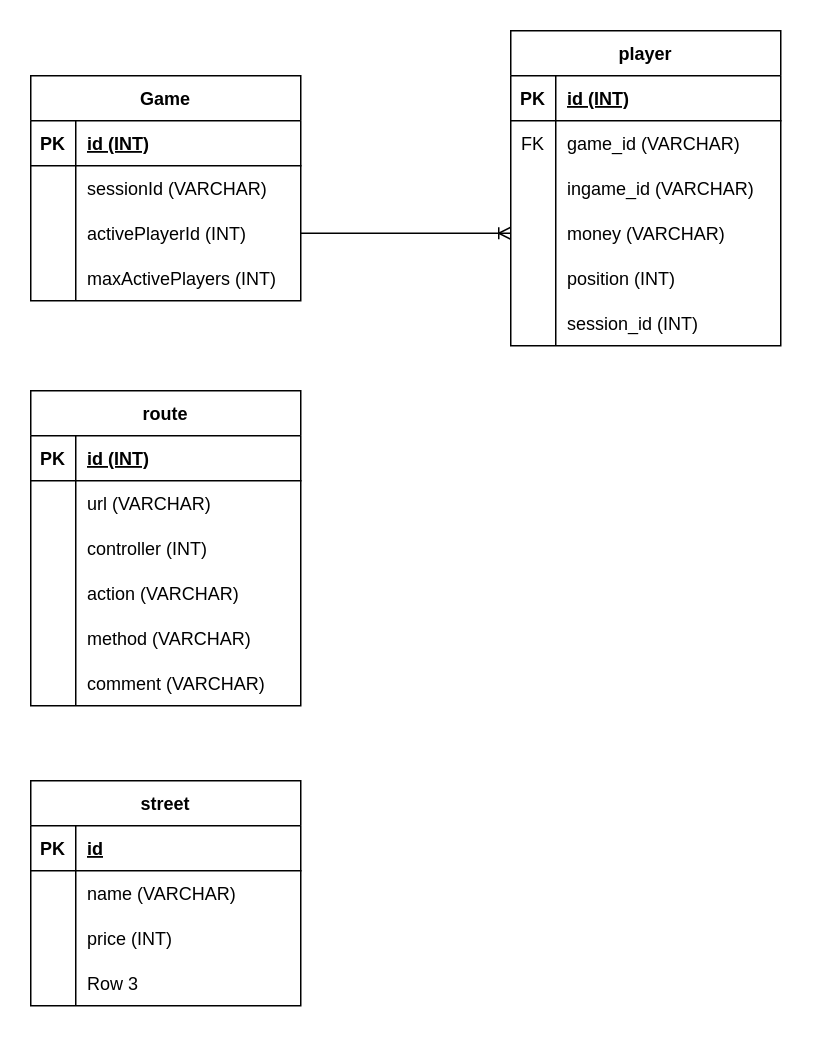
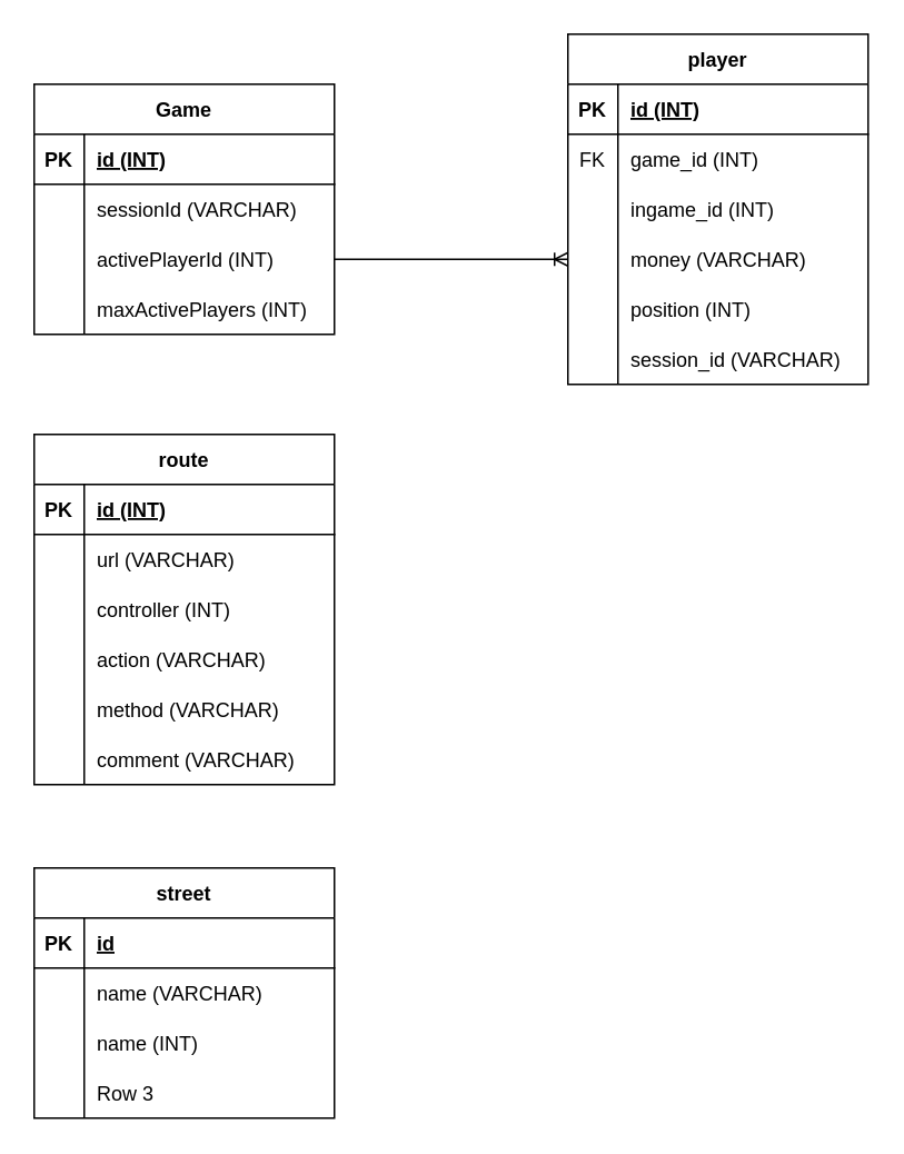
- <mxCell id="21" value="game_id (VARCHAR)" style="shape=partialRectangle;connectable=0;fillColor=none;top=0;left=0;bottom=0;right=0;align=left;spacingLeft=6;overflow=hidden;" vertex="1" parent="19"><mxGeometry x="30" width="150" height="30" as="geometry"><mxRectangle width="150" height="30" as="alternateBounds" /></mxGeometry></mxCell>
+ <mxCell id="21" value="game_id (INT)" style="shape=partialRectangle;connectable=0;fillColor=none;top=0;left=0;bottom=0;right=0;align=left;spacingLeft=6;overflow=hidden;" vertex="1" parent="19"><mxGeometry x="30" width="150" height="30" as="geometry"><mxRectangle width="150" height="30" as="alternateBounds" /></mxGeometry></mxCell>
- <mxCell id="24" value="ingame_id (VARCHAR)" style="shape=partialRectangle;connectable=0;fillColor=none;top=0;left=0;bottom=0;right=0;align=left;spacingLeft=6;overflow=hidden;" vertex="1" parent="22"><mxGeometry x="30" width="150" height="30" as="geometry"><mxRectangle width="150" height="30" as="alternateBounds" /></mxGeometry></mxCell>
+ <mxCell id="24" value="ingame_id (INT)" style="shape=partialRectangle;connectable=0;fillColor=none;top=0;left=0;bottom=0;right=0;align=left;spacingLeft=6;overflow=hidden;" vertex="1" parent="22"><mxGeometry x="30" width="150" height="30" as="geometry"><mxRectangle width="150" height="30" as="alternateBounds" /></mxGeometry></mxCell>
- <mxCell id="33" value="session_id (INT)" style="shape=partialRectangle;connectable=0;fillColor=none;top=0;left=0;bottom=0;right=0;align=left;spacingLeft=6;overflow=hidden;" vertex="1" parent="31"><mxGeometry x="30" width="150" height="30" as="geometry"><mxRectangle width="150" height="30" as="alternateBounds" /></mxGeometry></mxCell>
+ <mxCell id="33" value="session_id (VARCHAR)" style="shape=partialRectangle;connectable=0;fillColor=none;top=0;left=0;bottom=0;right=0;align=left;spacingLeft=6;overflow=hidden;" vertex="1" parent="31"><mxGeometry x="30" width="150" height="30" as="geometry"><mxRectangle width="150" height="30" as="alternateBounds" /></mxGeometry></mxCell>
- <mxCell id="62" value="price (INT)" style="shape=partialRectangle;connectable=0;fillColor=none;top=0;left=0;bottom=0;right=0;align=left;spacingLeft=6;overflow=hidden;" vertex="1" parent="60"><mxGeometry x="30" width="150" height="30" as="geometry"><mxRectangle width="150" height="30" as="alternateBounds" /></mxGeometry></mxCell>
+ <mxCell id="62" value="name (INT)" style="shape=partialRectangle;connectable=0;fillColor=none;top=0;left=0;bottom=0;right=0;align=left;spacingLeft=6;overflow=hidden;" vertex="1" parent="60"><mxGeometry x="30" width="150" height="30" as="geometry"><mxRectangle width="150" height="30" as="alternateBounds" /></mxGeometry></mxCell>
